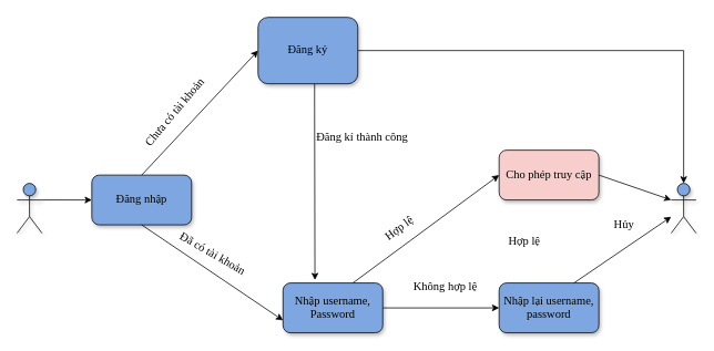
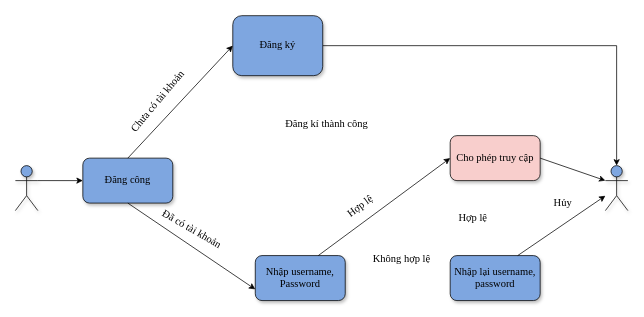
- <mxCell id="3" style="edgeStyle=orthogonalEdgeStyle;rounded=0;orthogonalLoop=1;jettySize=auto;html=1;entryX=0.32;entryY=-0.06;entryDx=0;entryDy=0;entryPerimeter=0;" edge="1" parent="1" source="5" target="7"><mxGeometry relative="1" as="geometry"><Array as="points"><mxPoint x="378" y="130" /><mxPoint x="378" y="130" /></Array></mxGeometry></mxCell>
- <mxCell id="2" value="&lt;font style=&quot;font-size: 14px;&quot; face=&quot;Times New Roman&quot;&gt;Đăng nhập&lt;/font&gt;" style="rounded=1;whiteSpace=wrap;html=1;shadow=1;fillColor=#7EA6E0;" vertex="1" parent="1"><mxGeometry x="110" y="210" width="120" height="60" as="geometry" /></mxCell>
+ <mxCell id="2" value="&lt;font style=&quot;font-size: 14px;&quot; face=&quot;Times New Roman&quot;&gt;Đăng công&lt;/font&gt;" style="rounded=1;whiteSpace=wrap;html=1;shadow=1;fillColor=#7EA6E0;" vertex="1" parent="1"><mxGeometry x="110" y="210" width="120" height="60" as="geometry" /></mxCell>
- <mxCell id="6" style="edgeStyle=orthogonalEdgeStyle;rounded=0;orthogonalLoop=1;jettySize=auto;html=1;entryX=0;entryY=0.5;entryDx=0;entryDy=0;" edge="1" parent="1" source="7" target="9"><mxGeometry relative="1" as="geometry" /></mxCell>
